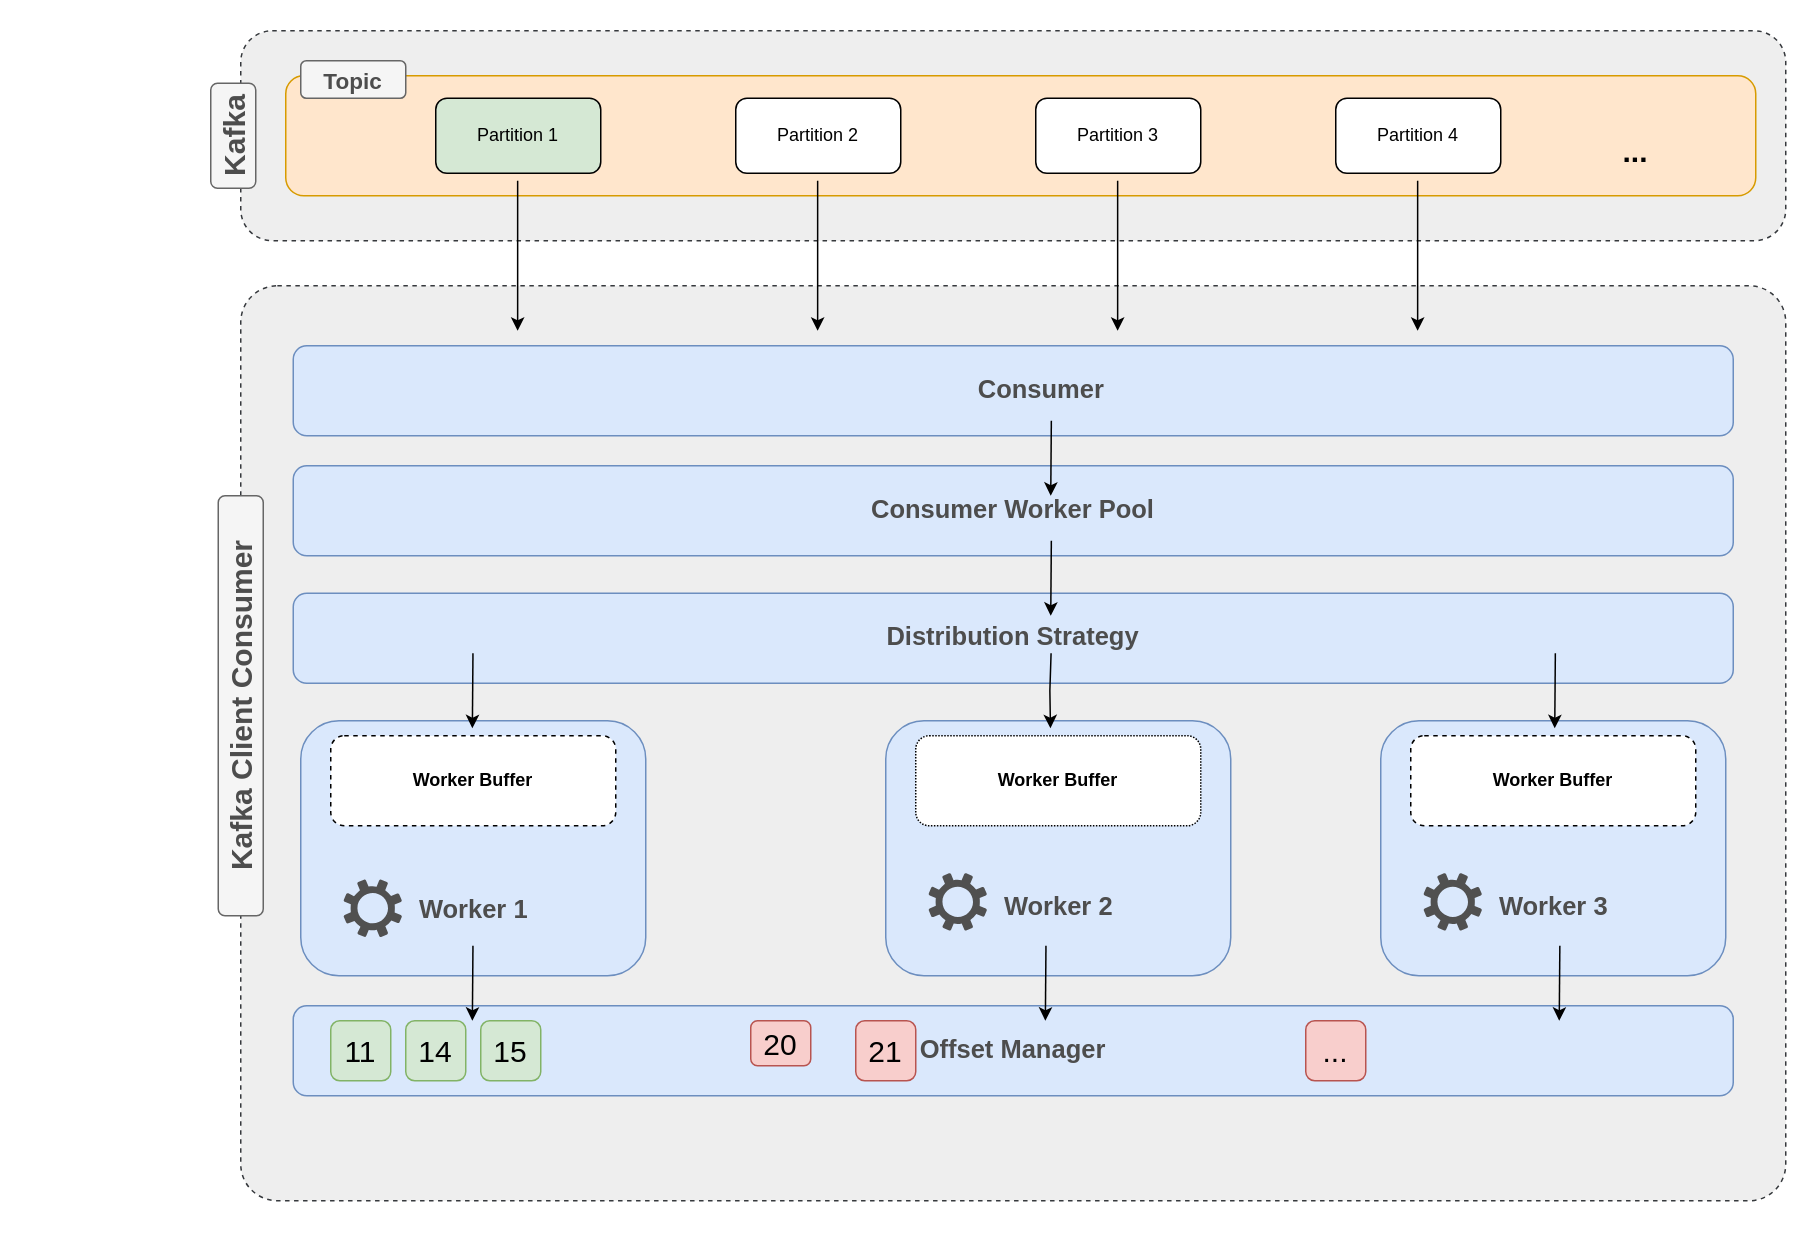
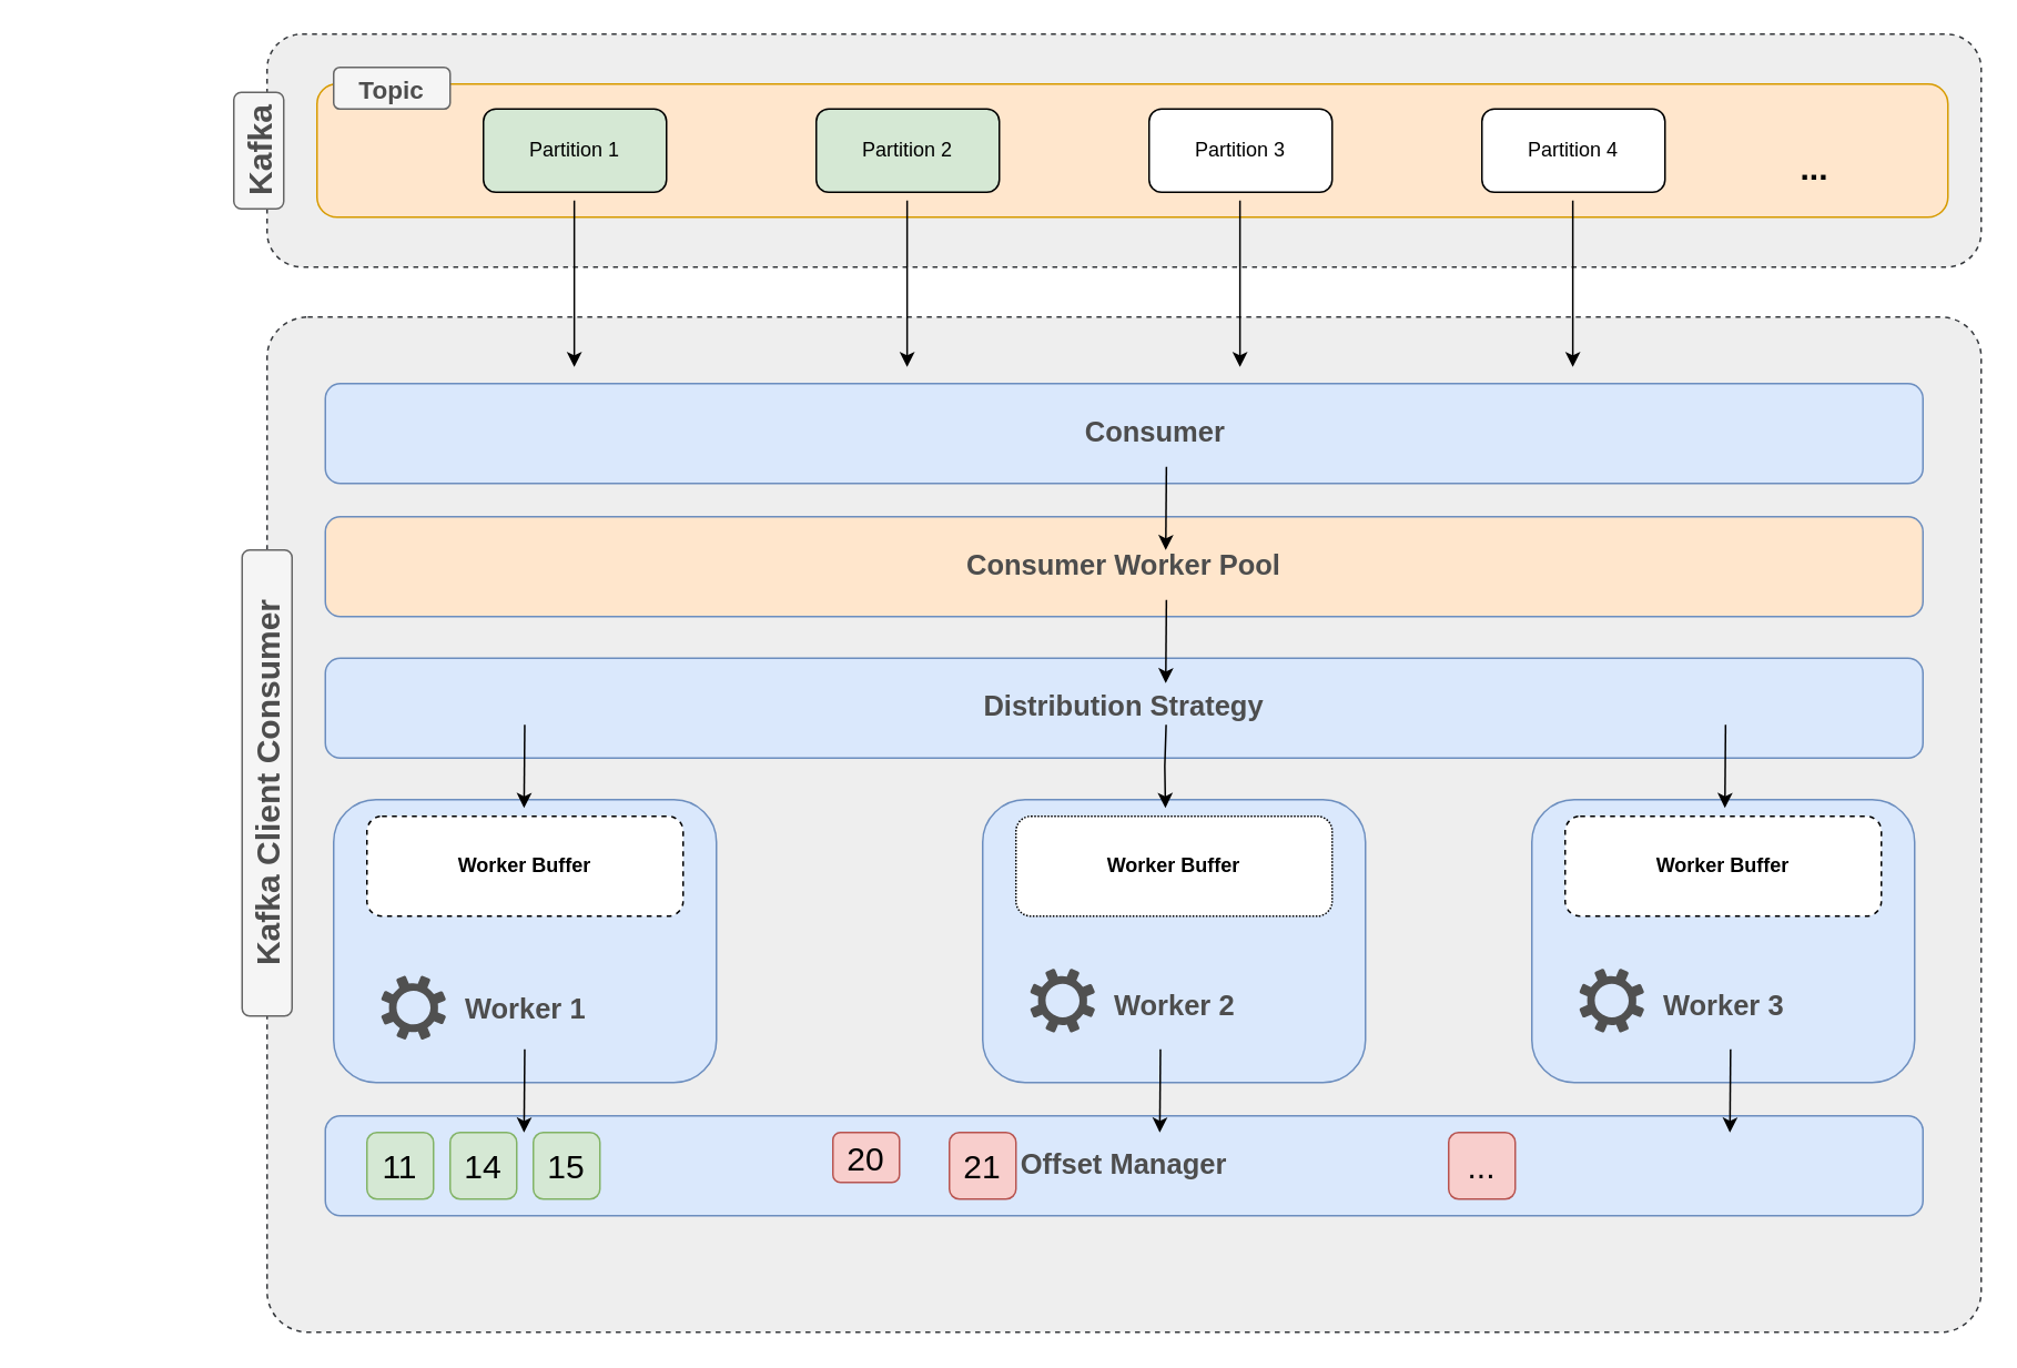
- <mxCell id="9" value="&lt;span style=&quot;&quot;&gt;Partition 2&lt;/span&gt;" style="rounded=1;whiteSpace=wrap;html=1;" vertex="1" parent="1"><mxGeometry x="490" y="65" width="110" height="50" as="geometry" /></mxCell>
+ <mxCell id="9" value="&lt;span style=&quot;&quot;&gt;Partition 2&lt;/span&gt;" style="rounded=1;whiteSpace=wrap;html=1;fillColor=#d5e8d4;" vertex="1" parent="1"><mxGeometry x="490" y="65" width="110" height="50" as="geometry" /></mxCell>
- <mxCell id="6" value="&lt;b&gt;Consumer Worker Pool&lt;/b&gt;" style="rounded=1;whiteSpace=wrap;html=1;fillColor=#dae8fc;strokeColor=#6c8ebf;fontSize=17;fontColor=#4D4D4D;" vertex="1" parent="1"><mxGeometry x="195" y="310" width="960" height="60" as="geometry" /></mxCell>
+ <mxCell id="6" value="&lt;b&gt;Consumer Worker Pool&lt;/b&gt;" style="rounded=1;whiteSpace=wrap;html=1;fillColor=#ffe6cc;strokeColor=#6c8ebf;fontSize=17;fontColor=#4D4D4D;" vertex="1" parent="1"><mxGeometry x="195" y="310" width="960" height="60" as="geometry" /></mxCell>
